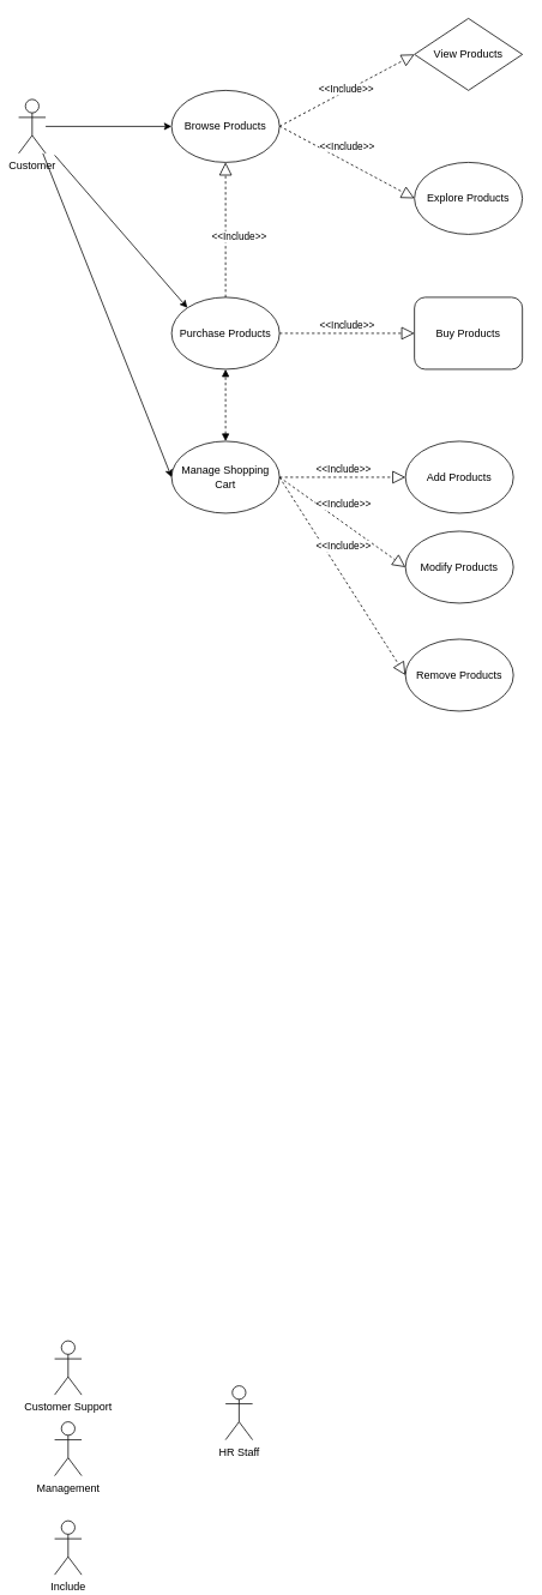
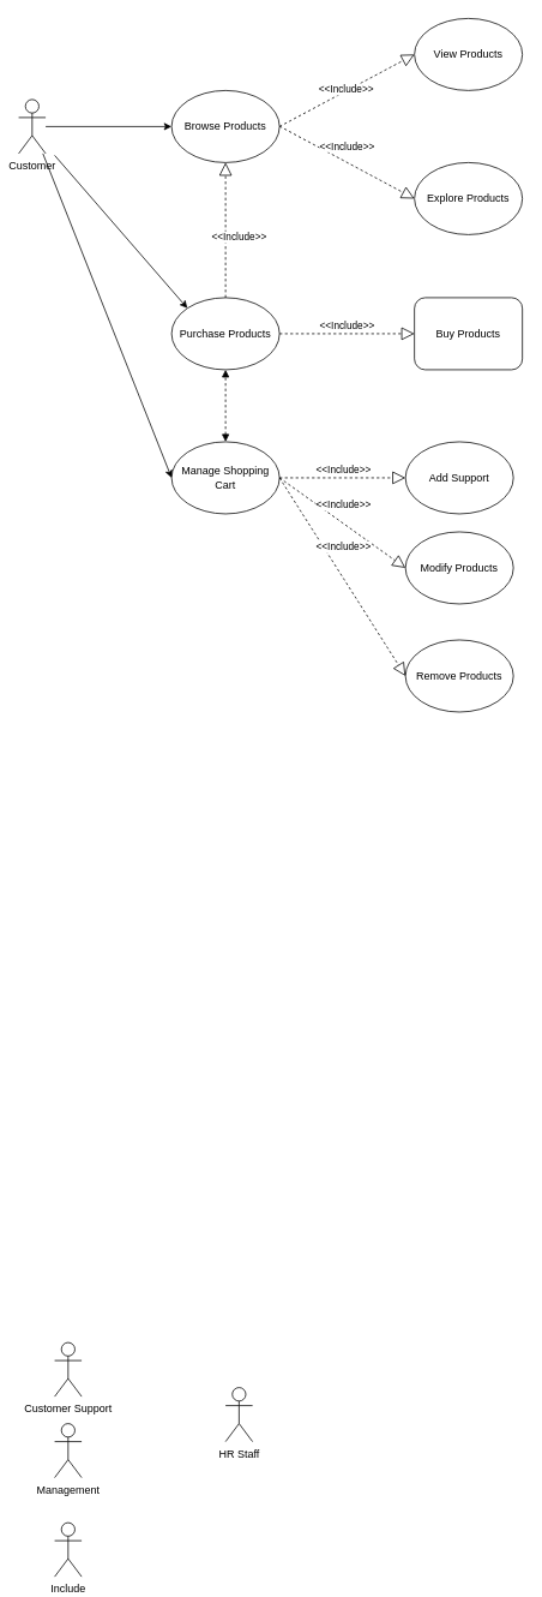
- <mxCell id="9" value="View&amp;nbsp;Products" style="rhombus;whiteSpace=wrap;html=1;" vertex="1" parent="1"><mxGeometry x="460" y="20" width="120" height="80" as="geometry" /></mxCell>
+ <mxCell id="9" value="View&amp;nbsp;Products" style="ellipse;whiteSpace=wrap;html=1;" vertex="1" parent="1"><mxGeometry x="460" y="20" width="120" height="80" as="geometry" /></mxCell>
- <mxCell id="23" value="Add Products" style="ellipse;whiteSpace=wrap;html=1;" vertex="1" parent="1"><mxGeometry x="450" y="490" width="120" height="80" as="geometry" /></mxCell>
+ <mxCell id="23" value="Add Support" style="ellipse;whiteSpace=wrap;html=1;" vertex="1" parent="1"><mxGeometry x="450" y="490" width="120" height="80" as="geometry" /></mxCell>
